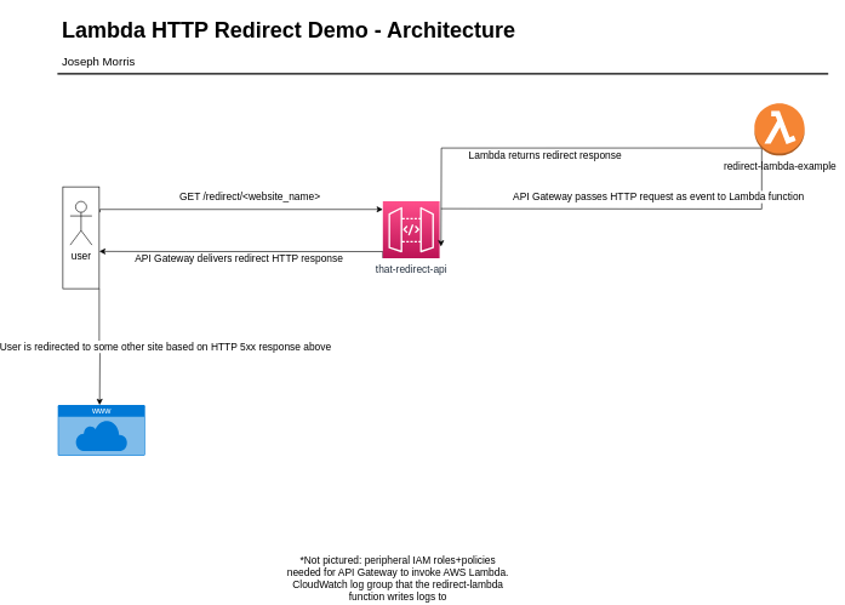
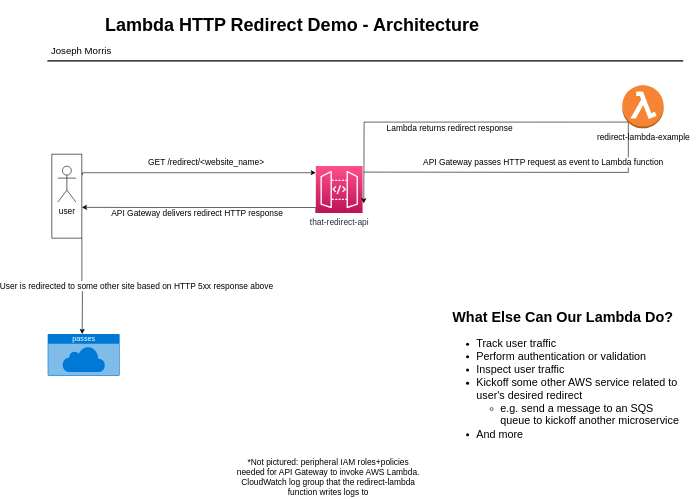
- <mxCell id="4" value="Lambda HTTP Redirect Demo - Architecture" style="text;html=1;resizable=0;points=[];autosize=1;align=left;verticalAlign=top;spacingTop=-4;fontSize=30;fontStyle=1" parent="1" vertex="1"><mxGeometry x="24.5" y="20.5" width="640" height="40" as="geometry" /></mxCell>
+ <mxCell id="4" value="Lambda HTTP Redirect Demo - Architecture" style="text;html=1;resizable=0;points=[];autosize=1;align=left;verticalAlign=top;spacingTop=-4;fontSize=30;fontStyle=1" parent="1" vertex="1"><mxGeometry x="114.5" y="20.5" width="640" height="40" as="geometry" /></mxCell>
- <mxCell id="19" value="www" style="html=1;strokeColor=none;fillColor=#0079D6;labelPosition=center;verticalLabelPosition=middle;verticalAlign=top;align=center;fontSize=12;outlineConnect=0;spacingTop=-6;fontColor=#FFFFFF;sketch=0;shape=mxgraph.sitemap.cloud;" vertex="1" parent="1"><mxGeometry x="21" y="556" width="120" height="70" as="geometry" /></mxCell>
+ <mxCell id="19" value="passes" style="html=1;strokeColor=none;fillColor=#0079D6;labelPosition=center;verticalLabelPosition=middle;verticalAlign=top;align=center;fontSize=12;outlineConnect=0;spacingTop=-6;fontColor=#FFFFFF;sketch=0;shape=mxgraph.sitemap.cloud;" vertex="1" parent="1"><mxGeometry x="21" y="556" width="120" height="70" as="geometry" /></mxCell>
+ <mxCell id="20" value="&lt;h1&gt;What Else Can Our Lambda Do?&lt;/h1&gt;&lt;p style=&quot;font-size: 18px&quot;&gt;&lt;/p&gt;&lt;ul style=&quot;font-size: 18px&quot;&gt;&lt;li&gt;Track user traffic&lt;/li&gt;&lt;li&gt;Perform authentication or validation&lt;/li&gt;&lt;li&gt;Inspect user traffic&lt;/li&gt;&lt;li&gt;Kickoff some other AWS service related to user's desired redirect&amp;nbsp;&lt;/li&gt;&lt;ul&gt;&lt;li&gt;e.g. send a message to an SQS queue to kickoff another microservice&lt;br&gt;&lt;/li&gt;&lt;/ul&gt;&lt;li&gt;And more&lt;/li&gt;&lt;/ul&gt;&lt;p&gt;&lt;/p&gt;" style="text;html=1;strokeColor=none;fillColor=none;spacing=5;spacingTop=-20;whiteSpace=wrap;overflow=hidden;rounded=0;align=left;" vertex="1" parent="1"><mxGeometry x="690.5" y="509" width="390" height="263" as="geometry" /></mxCell>
